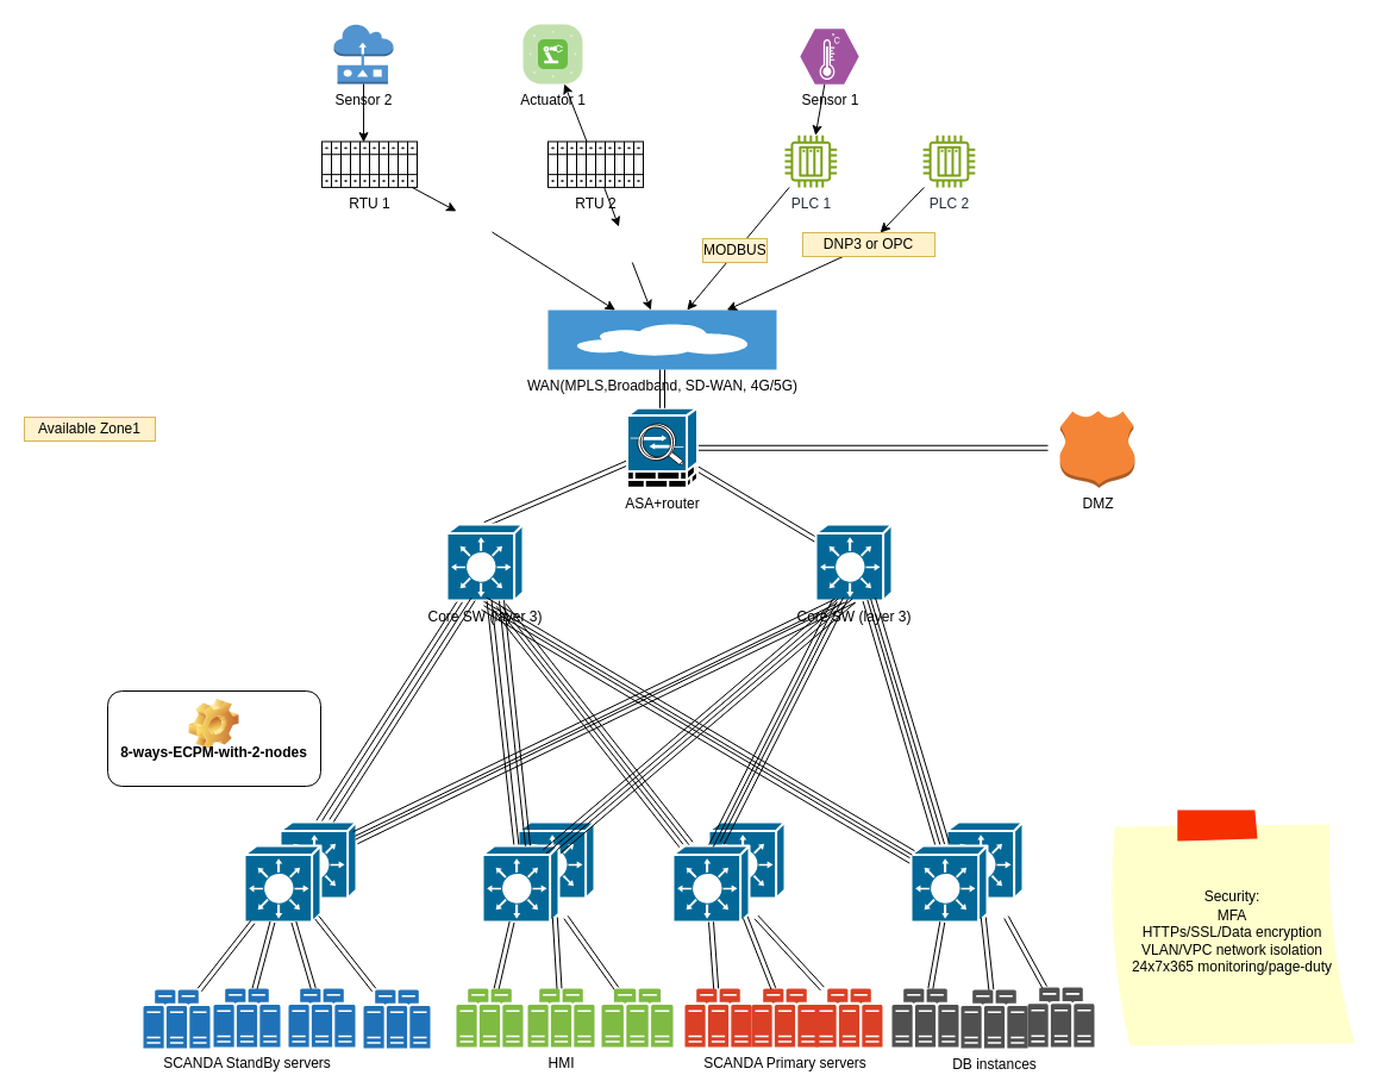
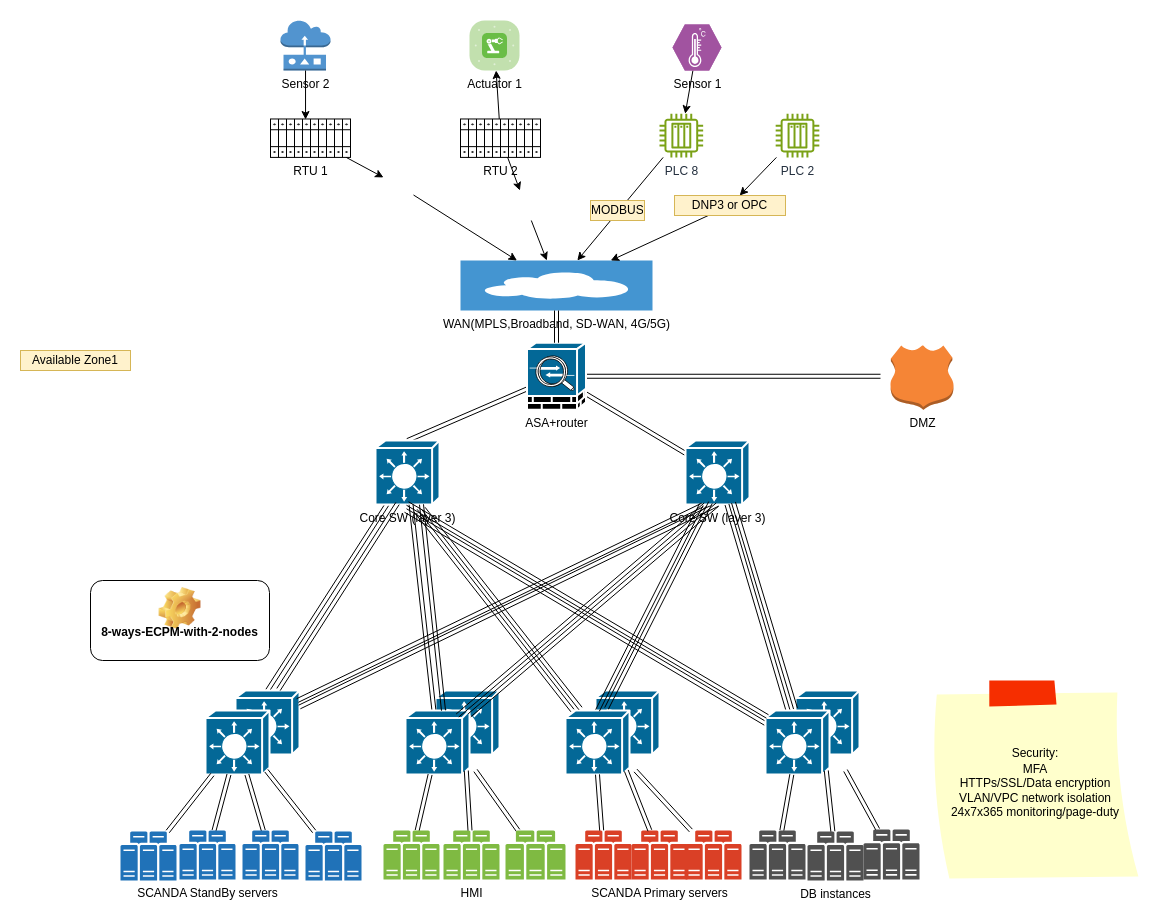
- <mxCell id="65" value="Actuator 1" style="verticalLabelPosition=bottom;sketch=0;html=1;fillColor=#6ABD46;strokeColor=#ffffff;verticalAlign=top;align=center;points=[[0.085,0.085,0],[0.915,0.085,0],[0.915,0.915,0],[0.085,0.915,0],[0.25,0,0],[0.5,0,0],[0.75,0,0],[1,0.25,0],[1,0.5,0],[1,0.75,0],[0.75,1,0],[0.5,1,0],[0.25,1,0],[0,0.75,0],[0,0.5,0],[0,0.25,0]];pointerEvents=1;shape=mxgraph.cisco_safe.compositeIcon;bgIcon=mxgraph.cisco_safe.architecture.generic_appliance;resIcon=mxgraph.cisco_safe.architecture.actuator;" parent="1" vertex="1"><mxGeometry x="439" y="20" width="50" height="50" as="geometry" /></mxCell>
+ <mxCell id="65" value="Actuator 1" style="verticalLabelPosition=bottom;sketch=0;html=1;fillColor=#6ABD46;strokeColor=#ffffff;verticalAlign=top;align=center;points=[[0.085,0.085,0],[0.915,0.085,0],[0.915,0.915,0],[0.085,0.915,0],[0.25,0,0],[0.5,0,0],[0.75,0,0],[1,0.25,0],[1,0.5,0],[1,0.75,0],[0.75,1,0],[0.5,1,0],[0.25,1,0],[0,0.75,0],[0,0.5,0],[0,0.25,0]];pointerEvents=1;shape=mxgraph.cisco_safe.compositeIcon;bgIcon=mxgraph.cisco_safe.architecture.generic_appliance;resIcon=mxgraph.cisco_safe.architecture.actuator;" parent="1" vertex="1"><mxGeometry x="469" y="20" width="50" height="50" as="geometry" /></mxCell>
- <mxCell id="70" value="PLC 1" style="sketch=0;outlineConnect=0;fontColor=#232F3E;gradientColor=none;fillColor=#7AA116;strokeColor=none;dashed=0;verticalLabelPosition=bottom;verticalAlign=top;align=center;html=1;fontSize=12;fontStyle=0;aspect=fixed;pointerEvents=1;shape=mxgraph.aws4.iot_thing_plc;" parent="1" vertex="1"><mxGeometry x="659" y="113.25" width="43.65" height="43.65" as="geometry" /></mxCell>
+ <mxCell id="70" value="PLC 8" style="sketch=0;outlineConnect=0;fontColor=#232F3E;gradientColor=none;fillColor=#7AA116;strokeColor=none;dashed=0;verticalLabelPosition=bottom;verticalAlign=top;align=center;html=1;fontSize=12;fontStyle=0;aspect=fixed;pointerEvents=1;shape=mxgraph.aws4.iot_thing_plc;" parent="1" vertex="1"><mxGeometry x="659" y="113.25" width="43.65" height="43.65" as="geometry" /></mxCell>
